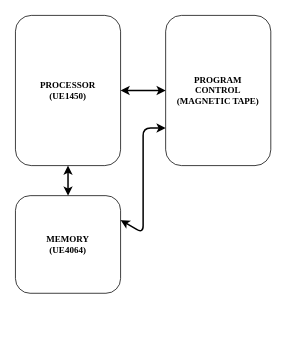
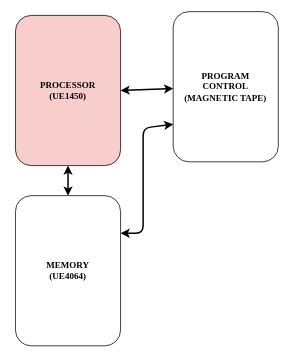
- <mxCell id="2" value="PROCESSOR&lt;br&gt;(UE1450)" style="rounded=1;whiteSpace=wrap;html=1;fontFamily=SPARTAN;fontStyle=1" parent="1" vertex="1"><mxGeometry x="20" y="20" width="140" height="200" as="geometry" /></mxCell>
+ <mxCell id="2" value="PROCESSOR&lt;br&gt;(UE1450)" style="rounded=1;whiteSpace=wrap;html=1;fontFamily=SPARTAN;fontStyle=1;fillColor=#f8cecc;" parent="1" vertex="1"><mxGeometry x="20" y="20" width="140" height="200" as="geometry" /></mxCell>
- <mxCell id="4" value="PROGRAM&lt;br&gt;CONTROL&lt;br&gt;(MAGNETIC TAPE)" style="rounded=1;whiteSpace=wrap;html=1;fontFamily=SPARTAN;fontStyle=1" parent="1" vertex="1"><mxGeometry x="220" y="20" width="140" height="200" as="geometry" /></mxCell>
+ <mxCell id="4" value="PROGRAM&lt;br&gt;CONTROL&lt;br&gt;(MAGNETIC TAPE)" style="rounded=1;whiteSpace=wrap;html=1;fontFamily=SPARTAN;fontStyle=1" parent="1" vertex="1"><mxGeometry x="230" y="15" width="140" height="200" as="geometry" /></mxCell>
- <mxCell id="3" value="MEMORY&lt;br&gt;(UE4064)" style="rounded=1;whiteSpace=wrap;html=1;fontFamily=SPARTAN;fontStyle=1" parent="1" vertex="1"><mxGeometry x="20" y="260" width="140" height="130" as="geometry" /></mxCell>
+ <mxCell id="3" value="MEMORY&lt;br&gt;(UE4064)" style="rounded=1;whiteSpace=wrap;html=1;fontFamily=SPARTAN;fontStyle=1" parent="1" vertex="1"><mxGeometry x="20" y="260" width="140" height="200" as="geometry" /></mxCell>
